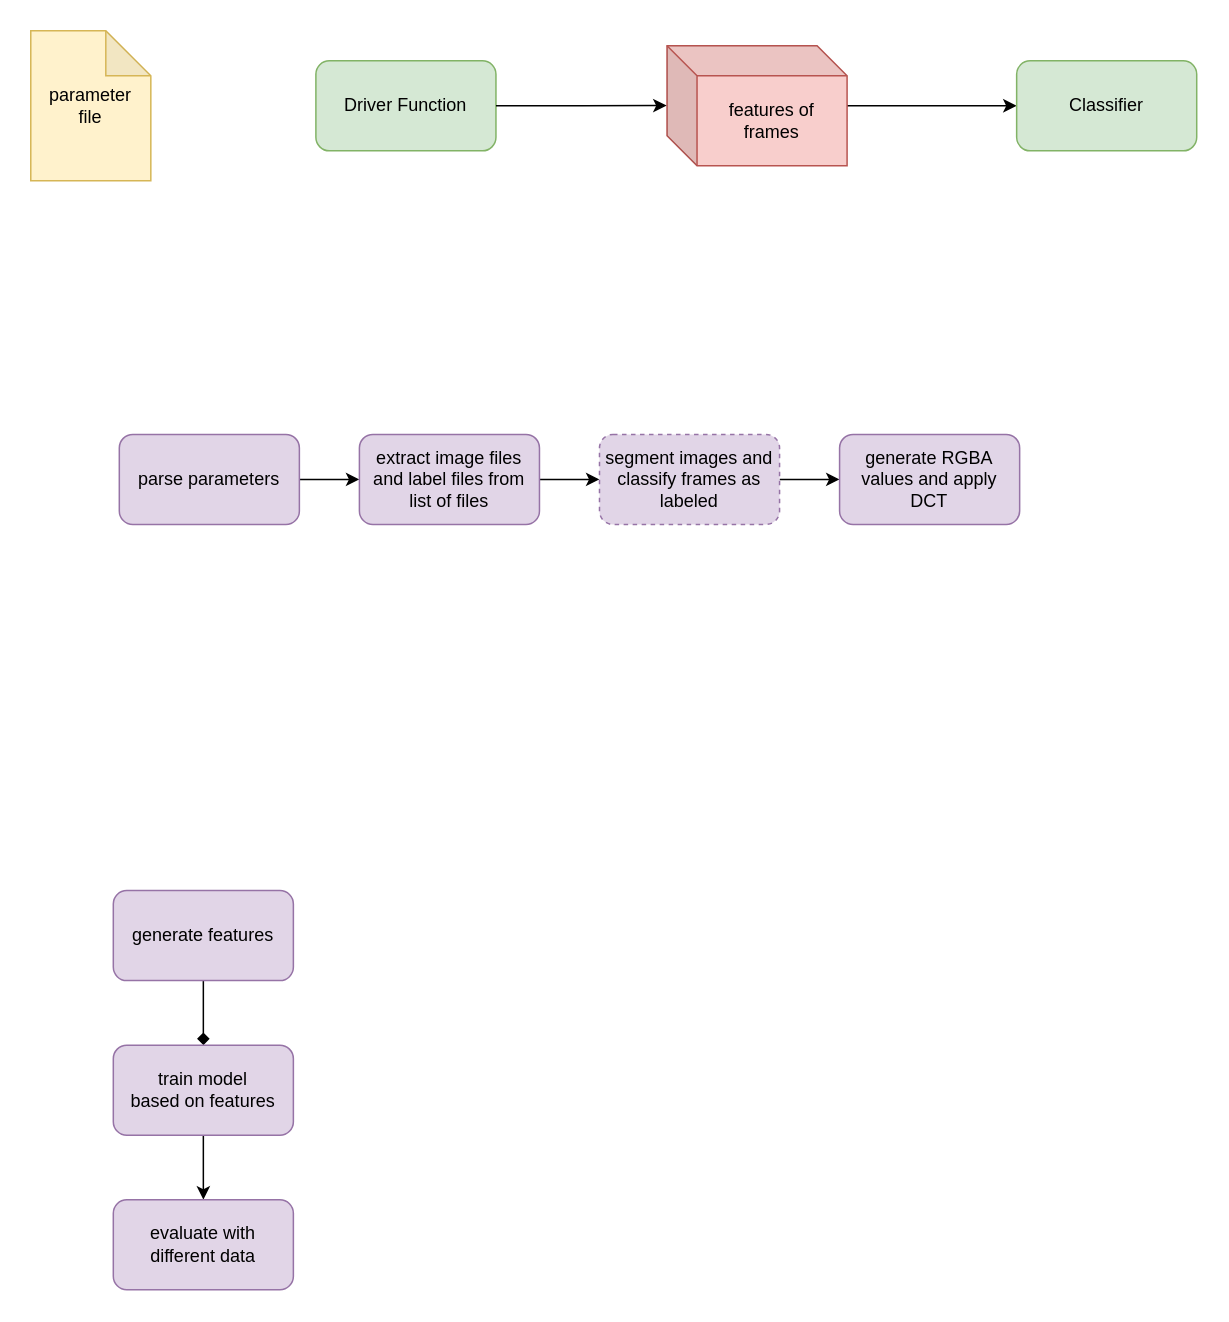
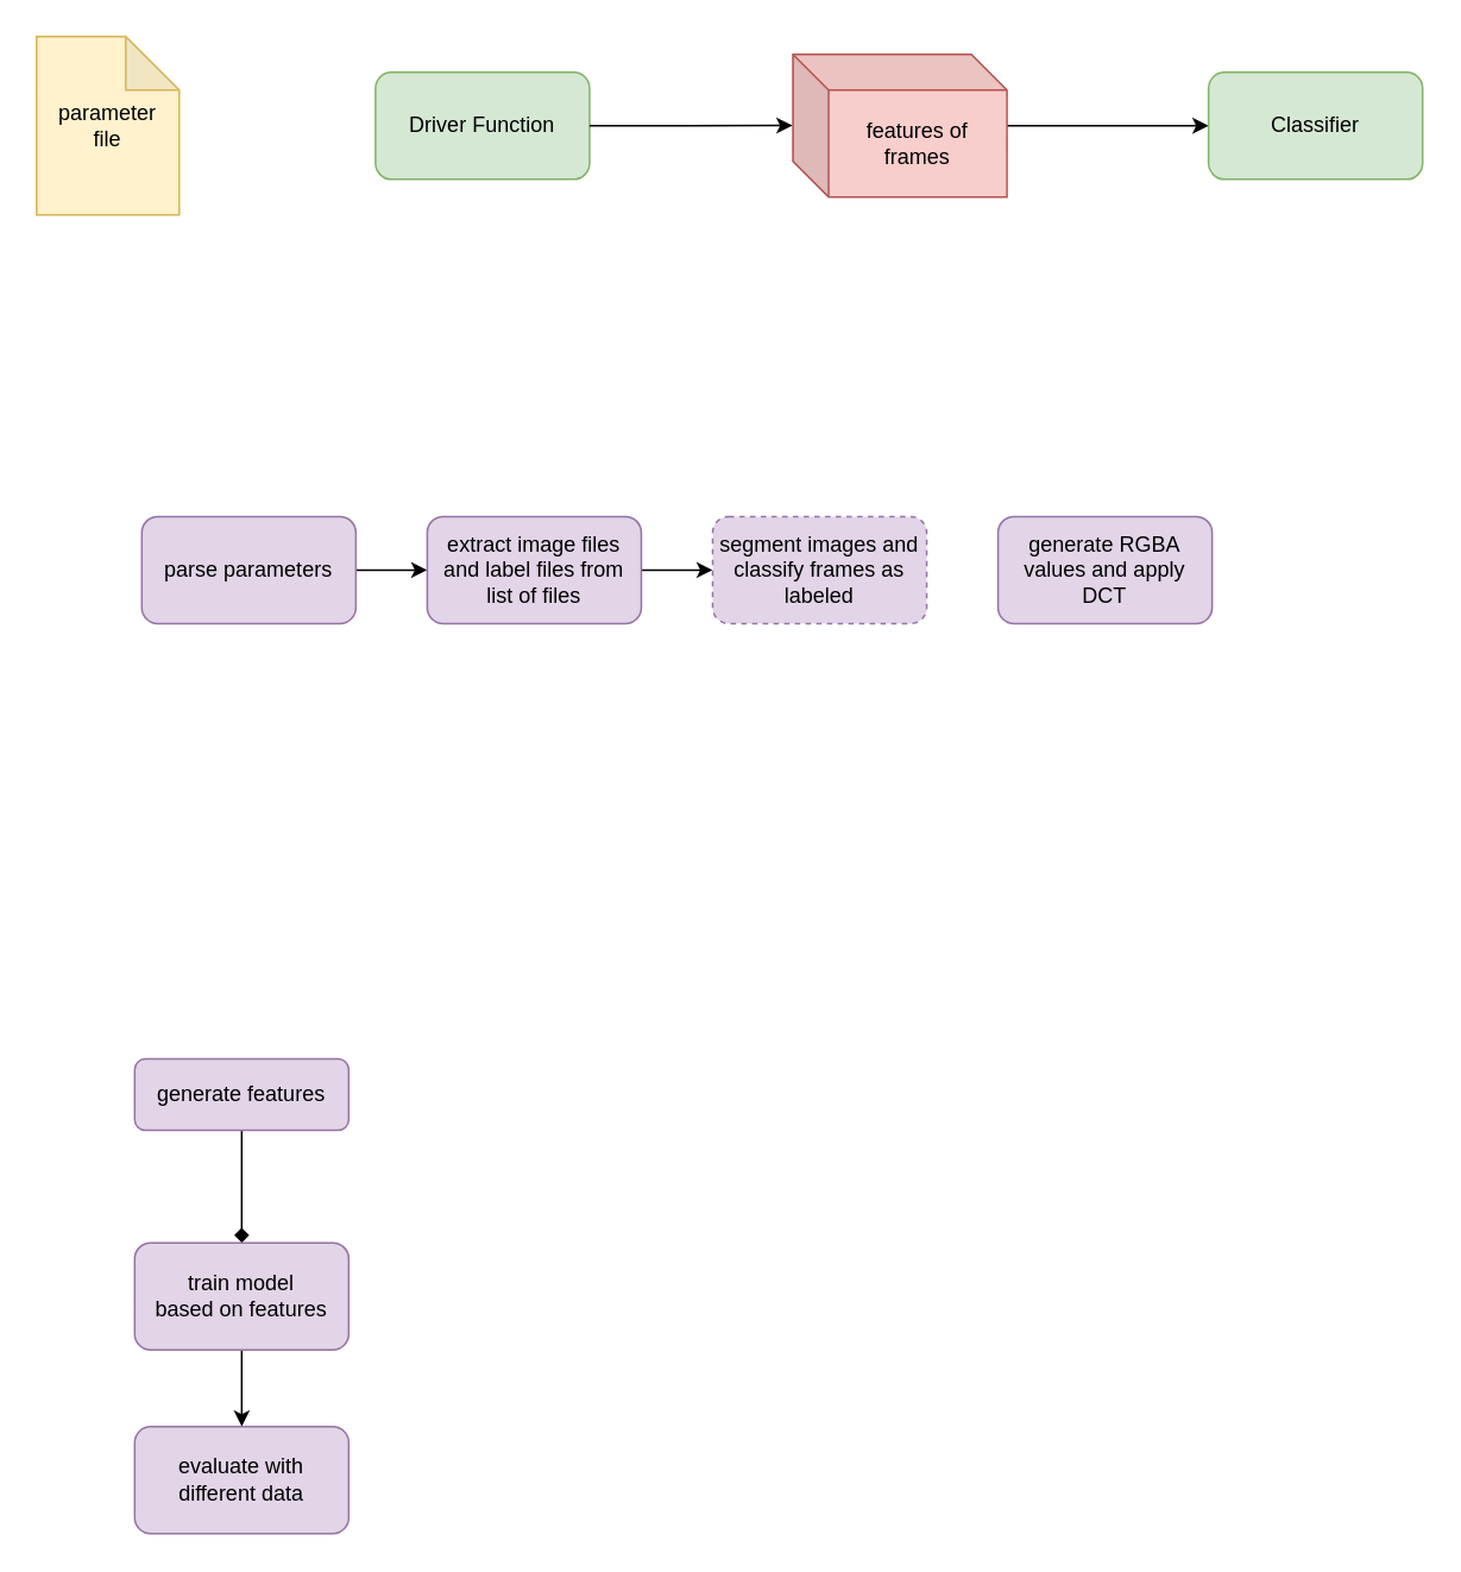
- <mxCell id="8" value="" style="edgeStyle=orthogonalEdgeStyle;rounded=0;orthogonalLoop=1;jettySize=auto;html=1;" parent="1" source="9" target="10" edge="1"><mxGeometry relative="1" as="geometry" /></mxCell>
- <mxCell id="16" value="generate features" style="rounded=1;whiteSpace=wrap;html=1;fillColor=#e1d5e7;strokeColor=#9673a6;" parent="1" vertex="1"><mxGeometry x="75" y="593" width="120" height="60" as="geometry" /></mxCell>
+ <mxCell id="16" value="generate features" style="rounded=1;whiteSpace=wrap;html=1;fillColor=#e1d5e7;strokeColor=#9673a6;" parent="1" vertex="1"><mxGeometry x="75" y="593" width="120" height="40" as="geometry" /></mxCell>
